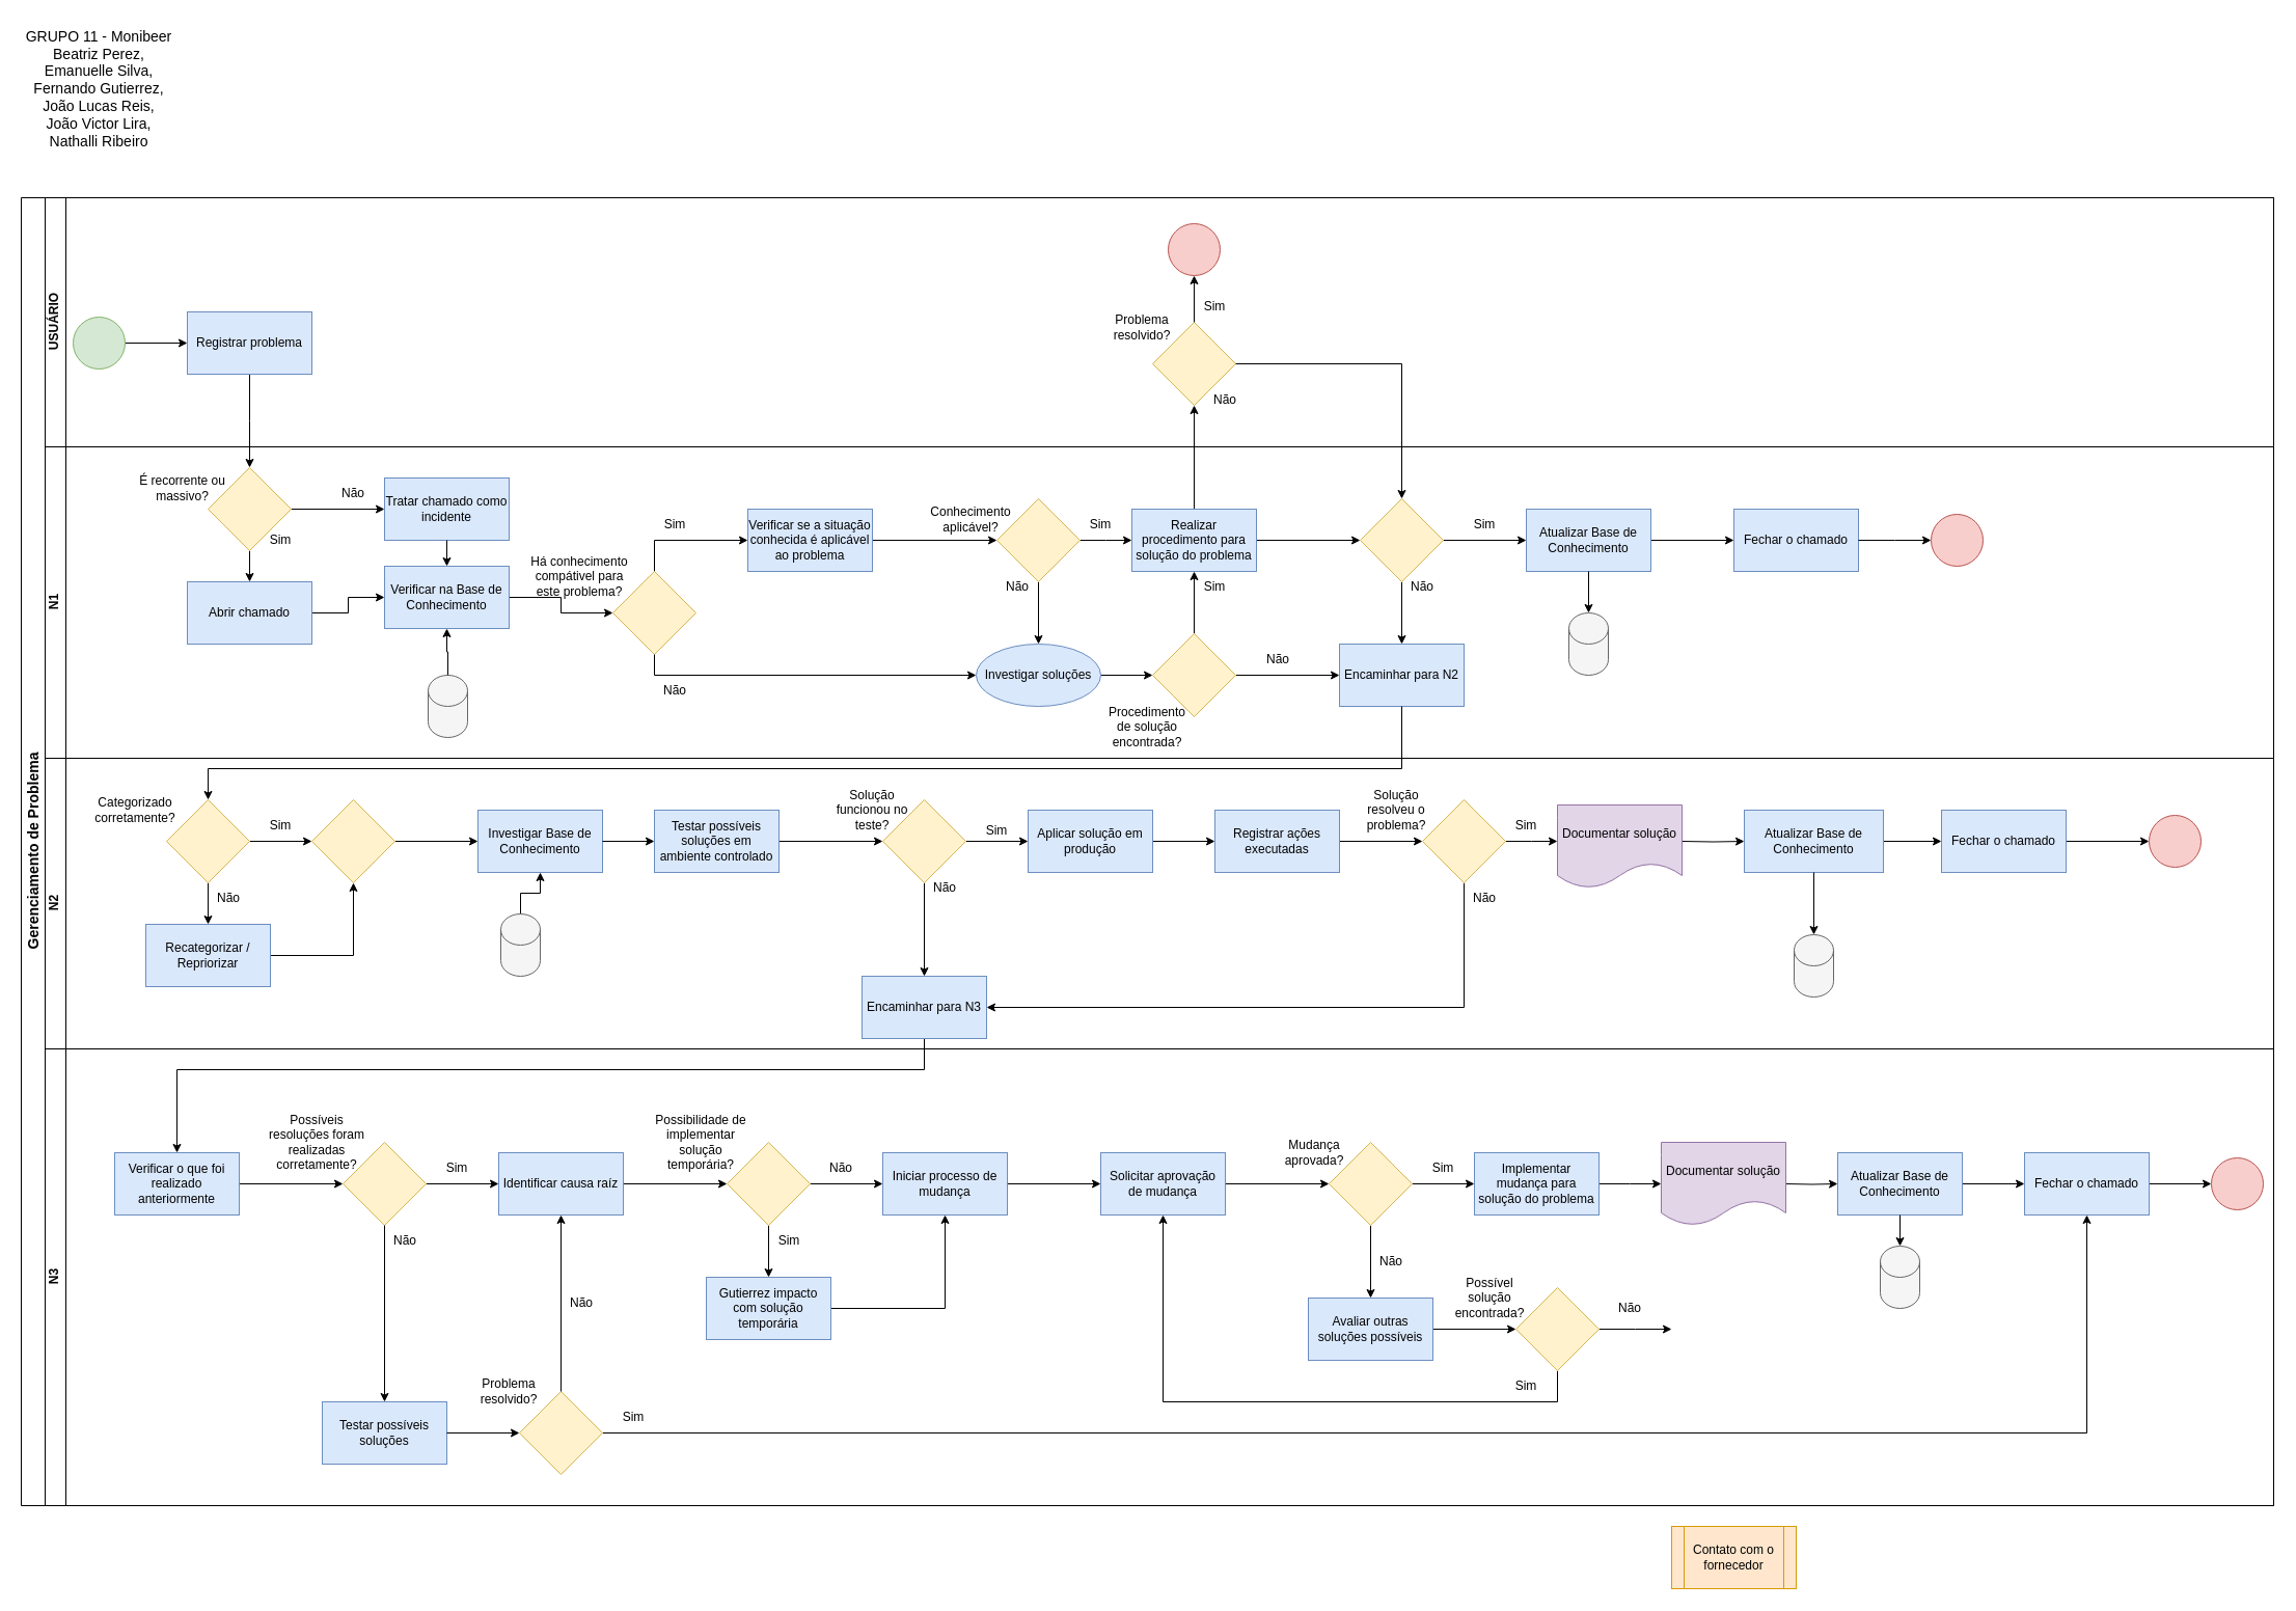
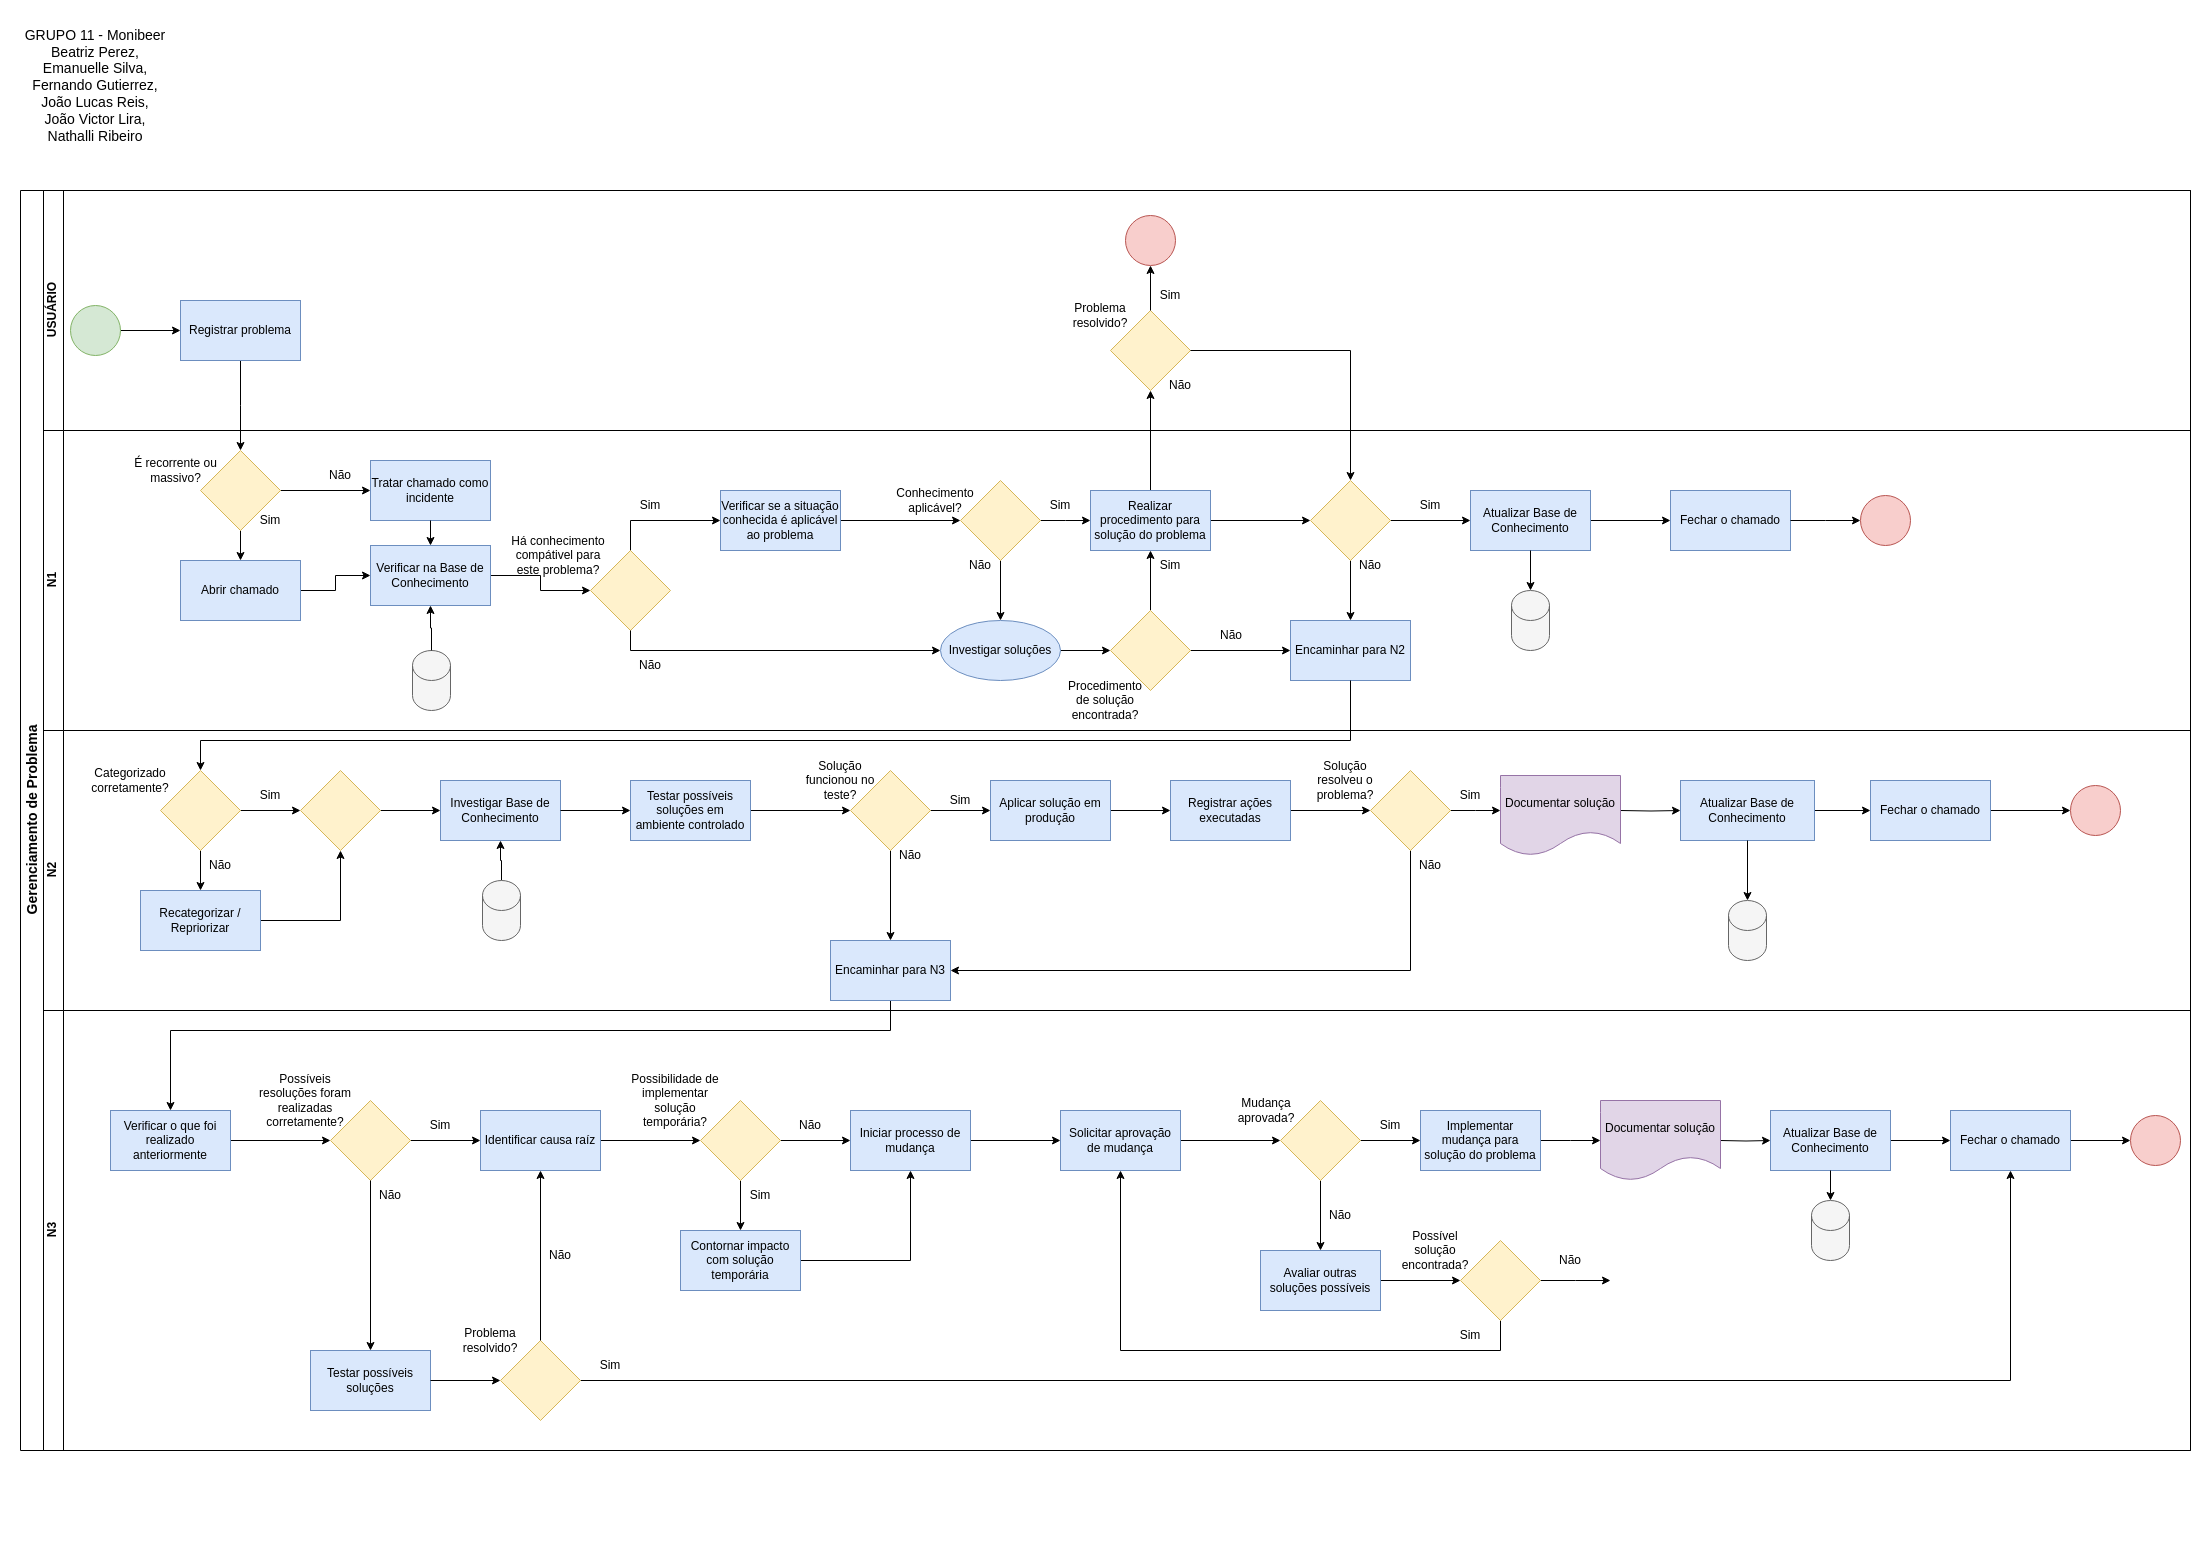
- <mxCell id="69" value="Investigar Base de Conhecimento" style="whiteSpace=wrap;html=1;fillColor=#dae8fc;strokeColor=#6c8ebf;" parent="58" vertex="1"><mxGeometry x="420" y="50" width="120" height="60" as="geometry" /></mxCell>
+ <mxCell id="69" value="Investigar Base de Conhecimento" style="whiteSpace=wrap;html=1;fillColor=#dae8fc;strokeColor=#6c8ebf;" parent="58" vertex="1"><mxGeometry x="400" y="50" width="120" height="60" as="geometry" /></mxCell>
- <mxCell id="124" value="Gutierrez impacto com solução temporária" style="whiteSpace=wrap;html=1;fillColor=#dae8fc;strokeColor=#6c8ebf;" parent="74" vertex="1"><mxGeometry x="660" y="1040" width="120" height="60" as="geometry" /></mxCell>
+ <mxCell id="124" value="Contornar impacto com solução temporária" style="whiteSpace=wrap;html=1;fillColor=#dae8fc;strokeColor=#6c8ebf;" parent="74" vertex="1"><mxGeometry x="660" y="1040" width="120" height="60" as="geometry" /></mxCell>
- <mxCell id="169" value="Contato com o fornecedor" style="shape=process;whiteSpace=wrap;html=1;backgroundOutline=1;fillColor=#ffe6cc;strokeColor=#d79b00;" parent="1" vertex="1"><mxGeometry x="1610" y="1470" width="120" height="60" as="geometry" /></mxCell>
